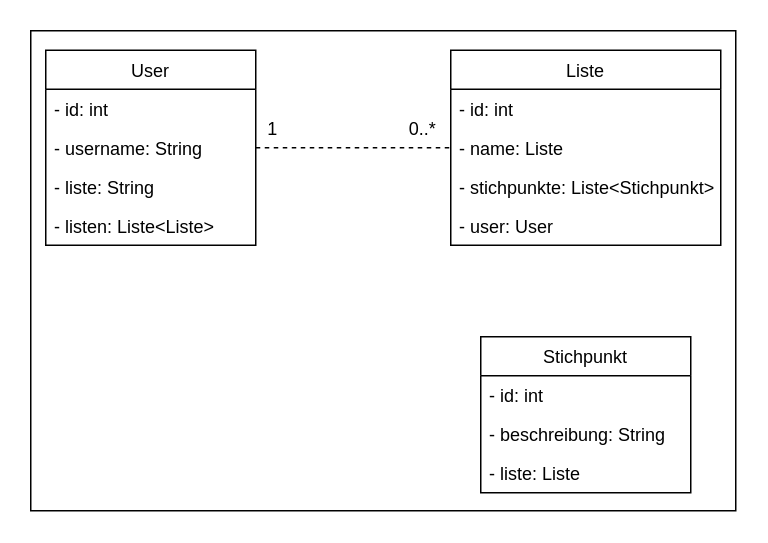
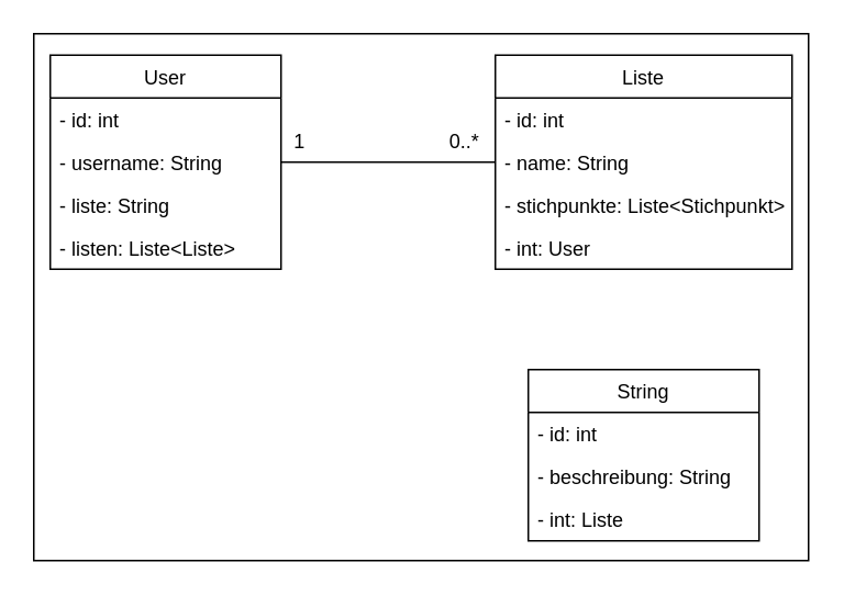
- <mxCell id="17" style="edgeStyle=orthogonalEdgeStyle;orthogonalLoop=1;jettySize=auto;html=1;exitX=1;exitY=0.5;exitDx=0;exitDy=0;entryX=0;entryY=0.5;entryDx=0;entryDy=0;startSize=6;endArrow=none;endFill=0;endSize=19;strokeColor=#000000;strokeWidth=1;align=left;dashed=1;" edge="1" parent="1" source="5" target="12"><mxGeometry relative="1" as="geometry" /></mxCell>
+ <mxCell id="17" style="edgeStyle=orthogonalEdgeStyle;orthogonalLoop=1;jettySize=auto;html=1;exitX=1;exitY=0.5;exitDx=0;exitDy=0;entryX=0;entryY=0.5;entryDx=0;entryDy=0;startSize=6;endArrow=none;endFill=0;endSize=19;strokeColor=#000000;strokeWidth=1;align=left;" edge="1" parent="1" source="5" target="12"><mxGeometry relative="1" as="geometry" /></mxCell>
- <mxCell id="14" value="- name: Liste" style="text;strokeColor=none;fillColor=none;align=left;verticalAlign=top;spacingLeft=4;spacingRight=4;overflow=hidden;rotatable=0;points=[[0,0.5],[1,0.5]];portConstraint=eastwest;" vertex="1" parent="12"><mxGeometry y="52" width="180" height="26" as="geometry" /></mxCell>
+ <mxCell id="14" value="- name: String" style="text;strokeColor=none;fillColor=none;align=left;verticalAlign=top;spacingLeft=4;spacingRight=4;overflow=hidden;rotatable=0;points=[[0,0.5],[1,0.5]];portConstraint=eastwest;" vertex="1" parent="12"><mxGeometry y="52" width="180" height="26" as="geometry" /></mxCell>
- <mxCell id="16" value="- user: User" style="text;strokeColor=none;fillColor=none;align=left;verticalAlign=top;spacingLeft=4;spacingRight=4;overflow=hidden;rotatable=0;points=[[0,0.5],[1,0.5]];portConstraint=eastwest;" vertex="1" parent="12"><mxGeometry y="104" width="180" height="26" as="geometry" /></mxCell>
+ <mxCell id="16" value="- int: User" style="text;strokeColor=none;fillColor=none;align=left;verticalAlign=top;spacingLeft=4;spacingRight=4;overflow=hidden;rotatable=0;points=[[0,0.5],[1,0.5]];portConstraint=eastwest;" vertex="1" parent="12"><mxGeometry y="104" width="180" height="26" as="geometry" /></mxCell>
- <mxCell id="8" value="Stichpunkt" style="swimlane;fontStyle=0;childLayout=stackLayout;horizontal=1;startSize=26;fillColor=none;horizontalStack=0;resizeParent=1;resizeParentMax=0;resizeLast=0;collapsible=1;marginBottom=0;" vertex="1" parent="1"><mxGeometry x="320" y="224" width="140" height="104" as="geometry"><mxRectangle x="440" y="164" width="90" height="26" as="alternateBounds" /></mxGeometry></mxCell>
+ <mxCell id="8" value="String" style="swimlane;fontStyle=0;childLayout=stackLayout;horizontal=1;startSize=26;fillColor=none;horizontalStack=0;resizeParent=1;resizeParentMax=0;resizeLast=0;collapsible=1;marginBottom=0;" vertex="1" parent="1"><mxGeometry x="320" y="224" width="140" height="104" as="geometry"><mxRectangle x="440" y="164" width="90" height="26" as="alternateBounds" /></mxGeometry></mxCell>
- <mxCell id="11" value="- liste: Liste" style="text;strokeColor=none;fillColor=none;align=left;verticalAlign=top;spacingLeft=4;spacingRight=4;overflow=hidden;rotatable=0;points=[[0,0.5],[1,0.5]];portConstraint=eastwest;" vertex="1" parent="8"><mxGeometry y="78" width="140" height="26" as="geometry" /></mxCell>
+ <mxCell id="11" value="- int: Liste" style="text;strokeColor=none;fillColor=none;align=left;verticalAlign=top;spacingLeft=4;spacingRight=4;overflow=hidden;rotatable=0;points=[[0,0.5],[1,0.5]];portConstraint=eastwest;" vertex="1" parent="8"><mxGeometry y="78" width="140" height="26" as="geometry" /></mxCell>
